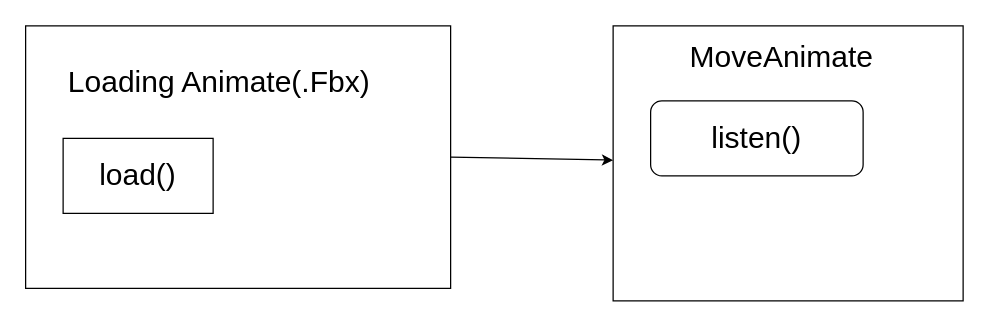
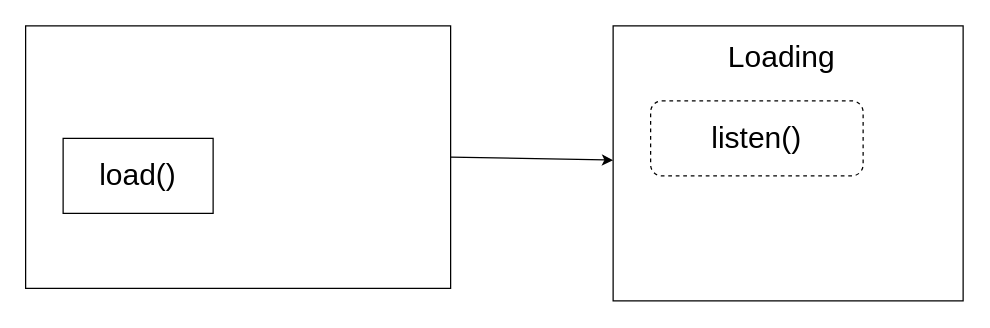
- <mxCell id="5" value="&lt;font style=&quot;font-size: 24px&quot;&gt;MoveAnimate&lt;/font&gt;" style="text;html=1;strokeColor=none;fillColor=none;align=center;verticalAlign=middle;whiteSpace=wrap;rounded=0;" vertex="1" parent="1"><mxGeometry x="490" y="20" width="270" height="50" as="geometry" /></mxCell>
+ <mxCell id="5" value="&lt;font style=&quot;font-size: 24px&quot;&gt;Loading&lt;/font&gt;" style="text;html=1;strokeColor=none;fillColor=none;align=center;verticalAlign=middle;whiteSpace=wrap;rounded=0;" vertex="1" parent="1"><mxGeometry x="490" y="20" width="270" height="50" as="geometry" /></mxCell>
- <mxCell id="3" value="&lt;font style=&quot;font-size: 24px&quot;&gt;Loading Animate(.Fbx)&lt;/font&gt;" style="text;html=1;strokeColor=none;fillColor=none;align=center;verticalAlign=middle;whiteSpace=wrap;rounded=0;" vertex="1" parent="1"><mxGeometry x="40" y="40" width="270" height="50" as="geometry" /></mxCell>
- <mxCell id="8" value="listen()" style="rounded=1;whiteSpace=wrap;html=1;fontSize=24;" vertex="1" parent="1"><mxGeometry x="520" y="80" width="170" height="60" as="geometry" /></mxCell>
+ <mxCell id="8" value="listen()" style="rounded=1;whiteSpace=wrap;html=1;fontSize=24;dashed=1;" vertex="1" parent="1"><mxGeometry x="520" y="80" width="170" height="60" as="geometry" /></mxCell>
